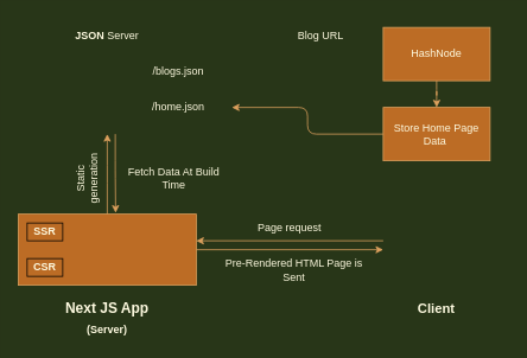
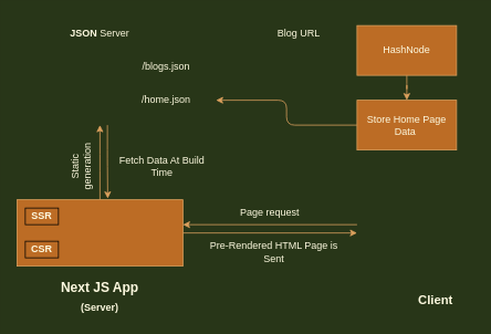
- <mxCell id="24" value="&lt;b&gt;&lt;font style=&quot;font-size: 15px&quot;&gt;Client&lt;/font&gt;&lt;/b&gt;" style="text;html=1;strokeColor=none;fillColor=none;align=center;verticalAlign=middle;whiteSpace=wrap;rounded=0;sketch=0;fontColor=#FEFAE0;" vertex="1" parent="1"><mxGeometry x="450" y="330" width="80" height="30" as="geometry" /></mxCell>
+ <mxCell id="24" value="&lt;b&gt;&lt;font style=&quot;font-size: 15px&quot;&gt;Client&lt;/font&gt;&lt;/b&gt;" style="text;html=1;strokeColor=none;fillColor=none;align=center;verticalAlign=middle;whiteSpace=wrap;rounded=0;sketch=0;fontColor=#FEFAE0;" vertex="1" parent="1"><mxGeometry x="485" y="345" width="80" height="30" as="geometry" /></mxCell>
